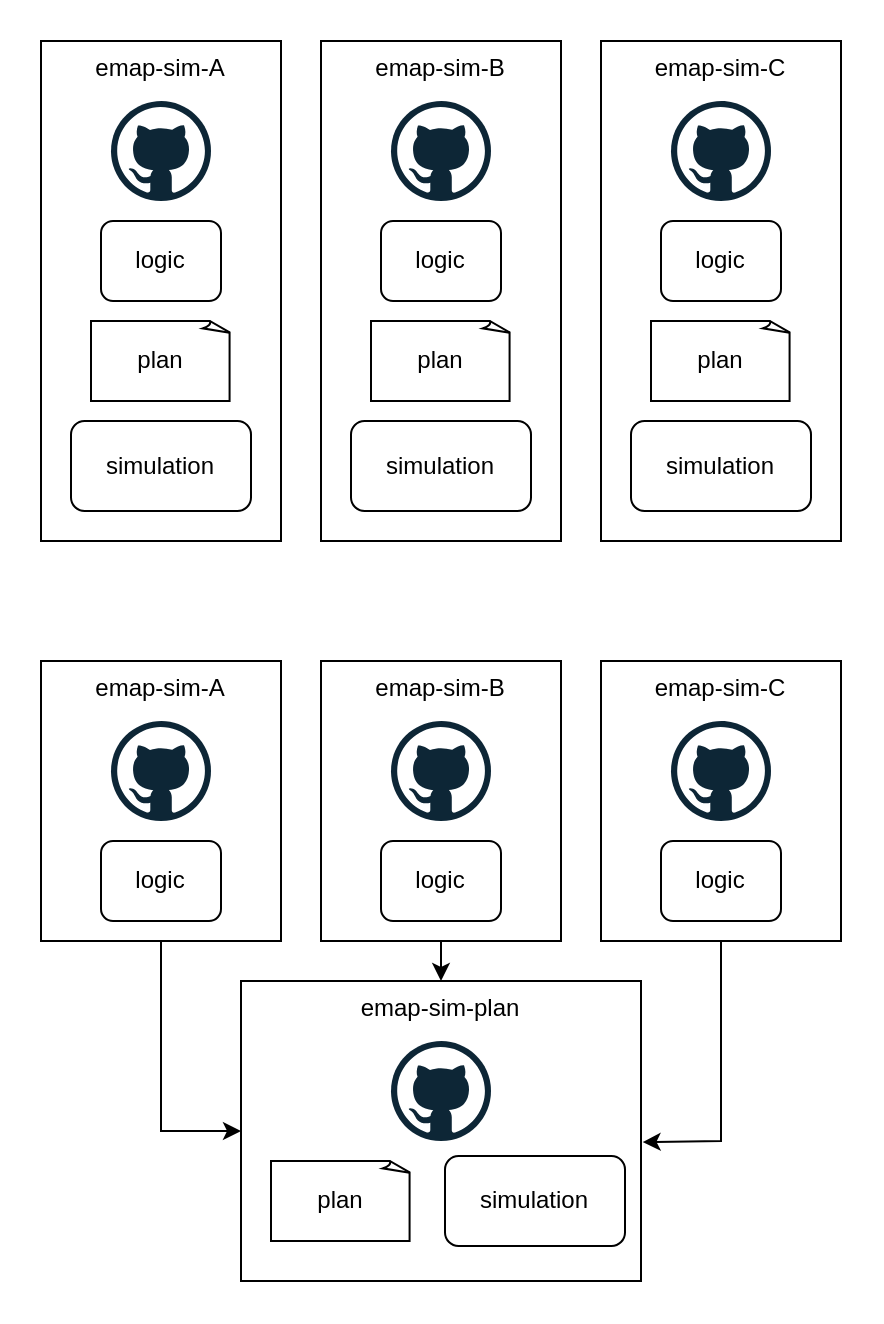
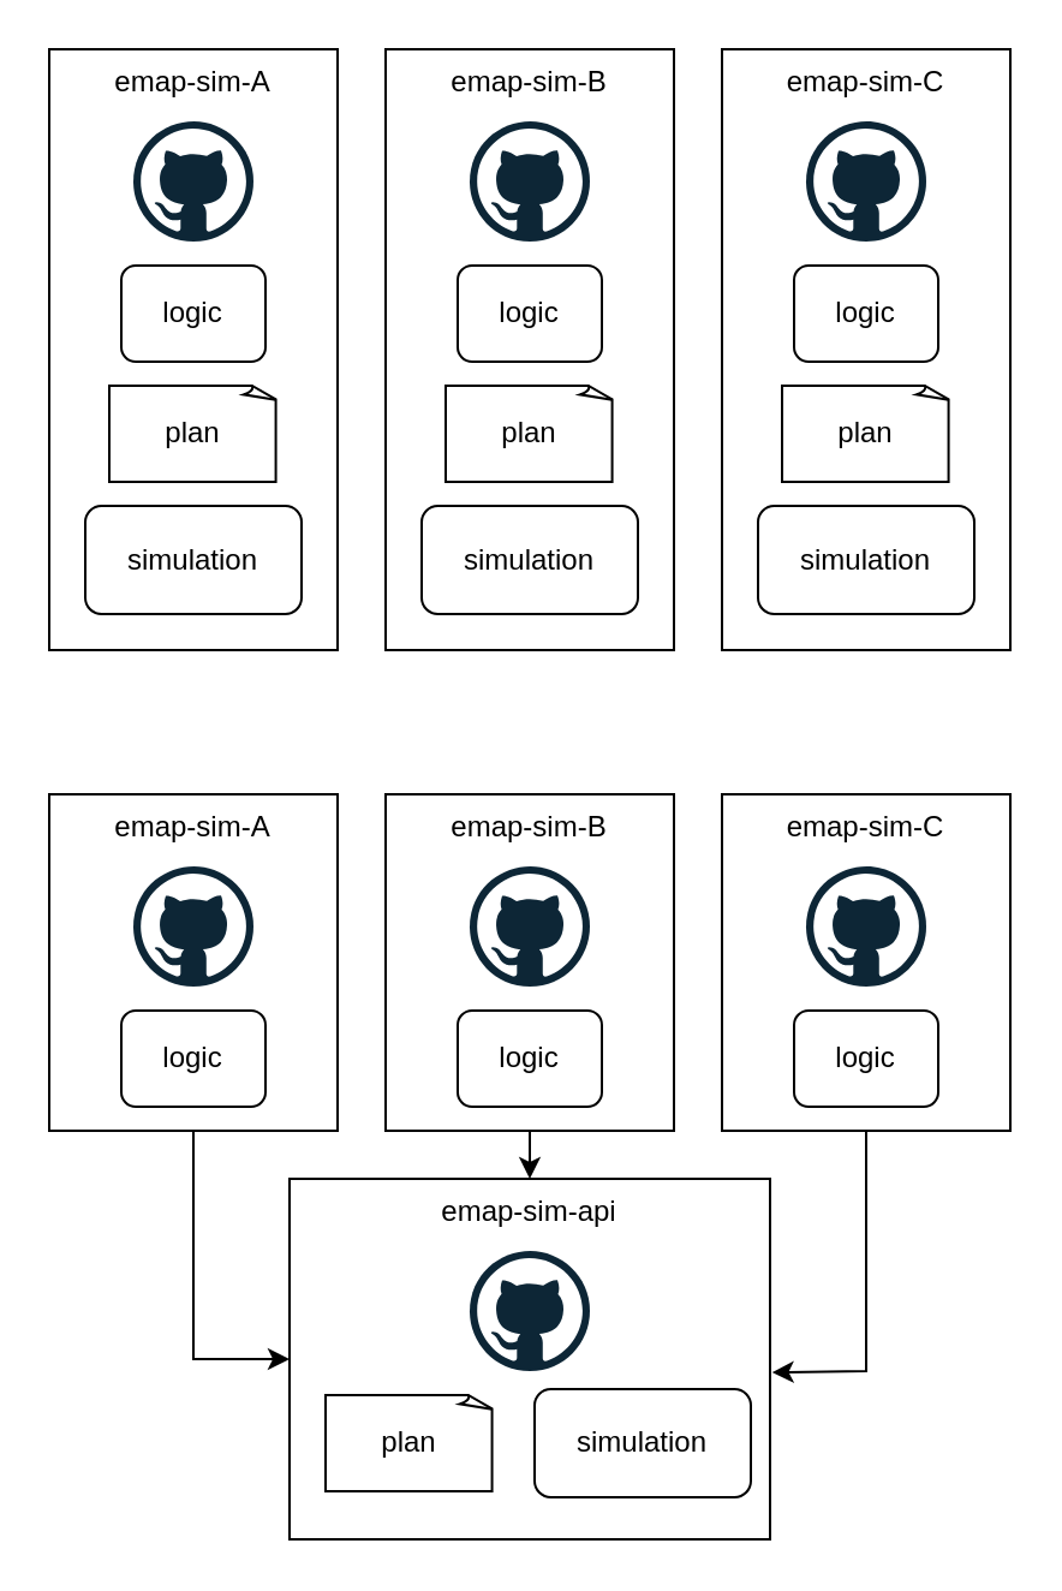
- <mxCell id="26" value="emap-sim-plan" style="rounded=0;whiteSpace=wrap;html=1;verticalAlign=top;" vertex="1" parent="1"><mxGeometry x="120" y="490" width="200" height="150" as="geometry" /></mxCell>
+ <mxCell id="26" value="emap-sim-api" style="rounded=0;whiteSpace=wrap;html=1;verticalAlign=top;" vertex="1" parent="1"><mxGeometry x="120" y="490" width="200" height="150" as="geometry" /></mxCell>
